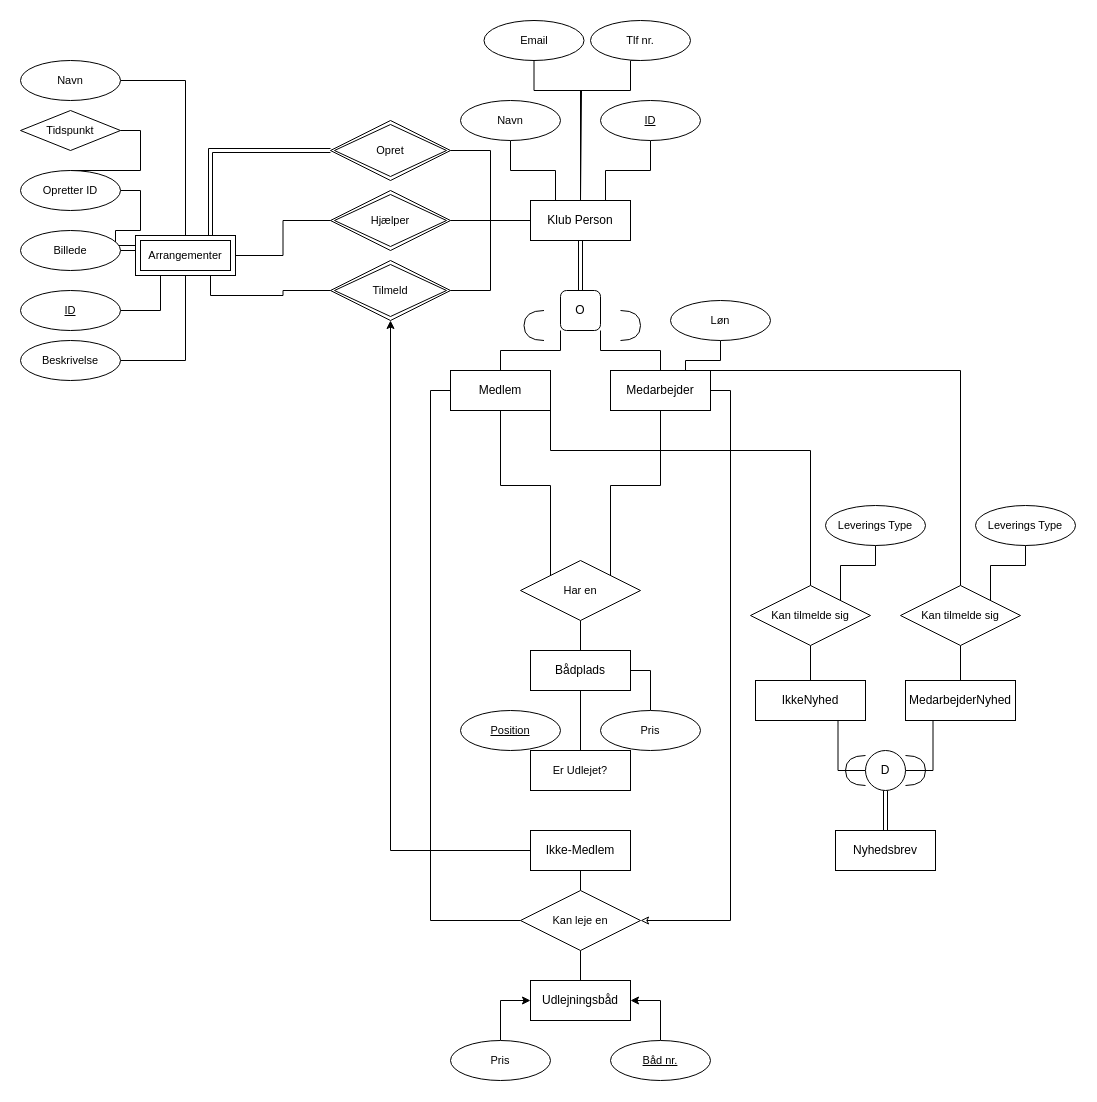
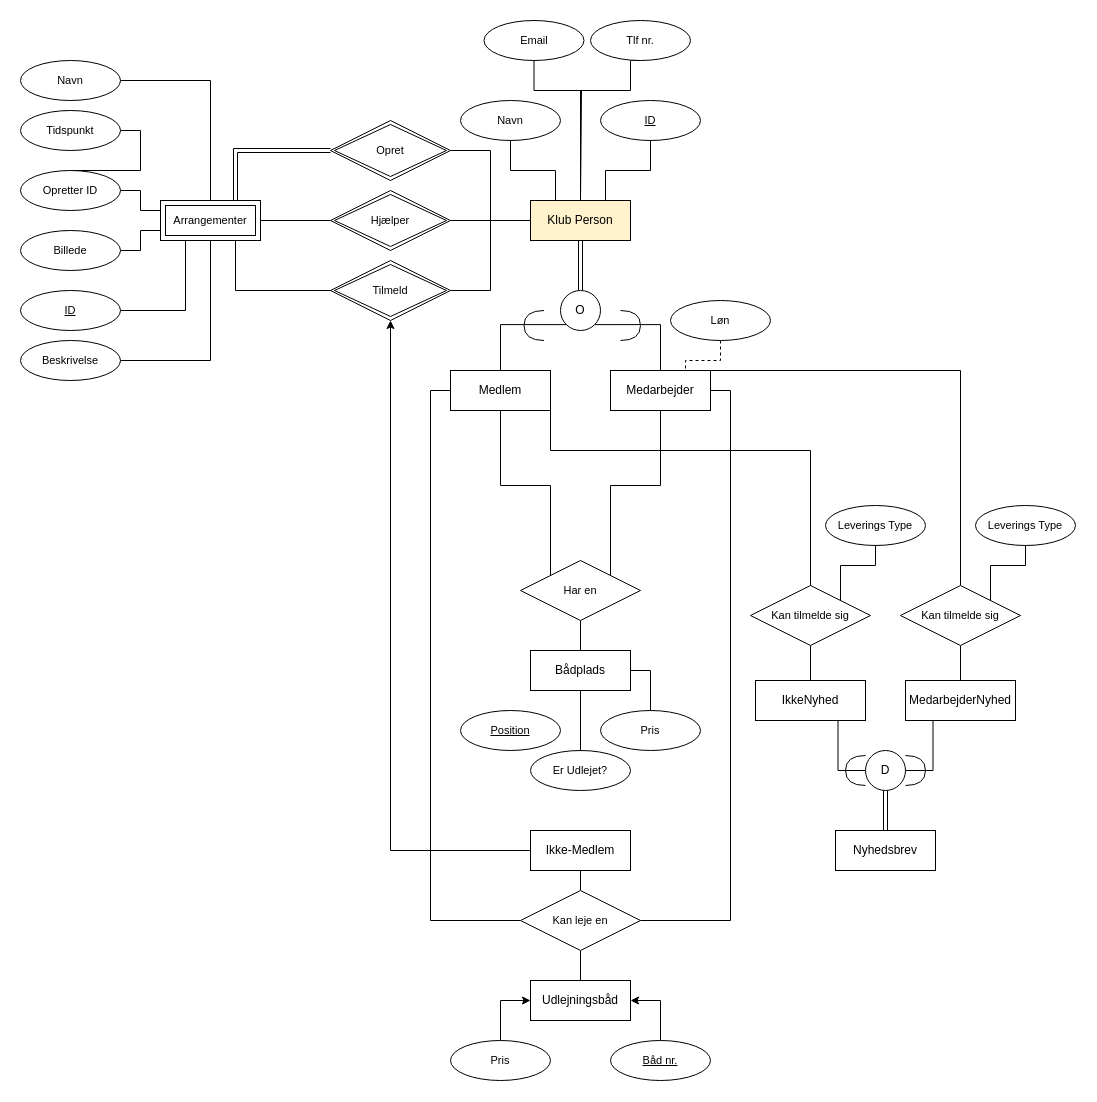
- <mxCell id="58" value="Tidspunkt" style="rhombus;whiteSpace=wrap;html=1;align=center;fontFamily=Helvetica;fontSize=11;fontColor=default;labelBackgroundColor=default;" vertex="1" parent="1"><mxGeometry x="20" y="110" width="100" height="40" as="geometry" /></mxCell>
+ <mxCell id="58" value="Tidspunkt" style="ellipse;whiteSpace=wrap;html=1;align=center;fontFamily=Helvetica;fontSize=11;fontColor=default;labelBackgroundColor=default;" vertex="1" parent="1"><mxGeometry x="20" y="110" width="100" height="40" as="geometry" /></mxCell>
- <mxCell id="5" value="Klub Person" style="whiteSpace=wrap;html=1;align=center;" parent="1" vertex="1"><mxGeometry x="530" y="200" width="100" height="40" as="geometry" /></mxCell>
+ <mxCell id="5" value="Klub Person" style="whiteSpace=wrap;html=1;align=center;fillColor=#fff2cc;" parent="1" vertex="1"><mxGeometry x="530" y="200" width="100" height="40" as="geometry" /></mxCell>
- <mxCell id="40" value="Arrangementer" style="shape=ext;margin=3;double=1;whiteSpace=wrap;html=1;align=center;fontFamily=Helvetica;fontSize=11;fontColor=default;labelBackgroundColor=default;" parent="1" vertex="1"><mxGeometry x="135" y="235" width="100" height="40" as="geometry" /></mxCell>
+ <mxCell id="40" value="Arrangementer" style="shape=ext;margin=3;double=1;whiteSpace=wrap;html=1;align=center;fontFamily=Helvetica;fontSize=11;fontColor=default;labelBackgroundColor=default;" parent="1" vertex="1"><mxGeometry x="160" y="200" width="100" height="40" as="geometry" /></mxCell>
- <mxCell id="8" value="O" style="whiteSpace=wrap;html=1;aspect=fixed;rounded=1;" parent="1" vertex="1"><mxGeometry x="560" y="290" width="40" height="40" as="geometry" /></mxCell>
+ <mxCell id="8" value="O" style="ellipse;whiteSpace=wrap;html=1;aspect=fixed;" parent="1" vertex="1"><mxGeometry x="560" y="290" width="40" height="40" as="geometry" /></mxCell>
- <mxCell id="82" style="edgeStyle=orthogonalEdgeStyle;rounded=0;orthogonalLoop=1;jettySize=auto;html=1;exitX=0.5;exitY=1;exitDx=0;exitDy=0;entryX=0.75;entryY=0;entryDx=0;entryDy=0;endArrow=none;endFill=0;" edge="1" parent="1" source="83" target="16"><mxGeometry relative="1" as="geometry" /></mxCell>
+ <mxCell id="82" style="edgeStyle=orthogonalEdgeStyle;rounded=0;orthogonalLoop=1;jettySize=auto;html=1;exitX=0.5;exitY=1;exitDx=0;exitDy=0;entryX=0.75;entryY=0;entryDx=0;entryDy=0;endArrow=none;endFill=0;dashed=1;" edge="1" parent="1" source="83" target="16"><mxGeometry relative="1" as="geometry" /></mxCell>
- <mxCell id="73" value="Er Udlejet?" style="whiteSpace=wrap;html=1;align=center;fontFamily=Helvetica;fontSize=11;fontColor=default;labelBackgroundColor=default;rounded=0;" vertex="1" parent="1"><mxGeometry x="530" y="750" width="100" height="40" as="geometry" /></mxCell>
+ <mxCell id="73" value="Er Udlejet?" style="ellipse;whiteSpace=wrap;html=1;align=center;fontFamily=Helvetica;fontSize=11;fontColor=default;labelBackgroundColor=default;" vertex="1" parent="1"><mxGeometry x="530" y="750" width="100" height="40" as="geometry" /></mxCell>
- <mxCell id="14" style="edgeStyle=orthogonalEdgeStyle;rounded=0;orthogonalLoop=1;jettySize=auto;html=1;exitX=1;exitY=0.5;exitDx=0;exitDy=0;entryX=1;entryY=0.5;entryDx=0;entryDy=0;strokeColor=default;align=center;verticalAlign=middle;fontFamily=Helvetica;fontSize=11;fontColor=default;labelBackgroundColor=default;endArrow=classic;endFill=0;" parent="1" source="16" target="39" edge="1"><mxGeometry relative="1" as="geometry" /></mxCell>
+ <mxCell id="14" style="edgeStyle=orthogonalEdgeStyle;rounded=0;orthogonalLoop=1;jettySize=auto;html=1;exitX=1;exitY=0.5;exitDx=0;exitDy=0;entryX=1;entryY=0.5;entryDx=0;entryDy=0;strokeColor=default;align=center;verticalAlign=middle;fontFamily=Helvetica;fontSize=11;fontColor=default;labelBackgroundColor=default;endArrow=none;endFill=0;" parent="1" source="16" target="39" edge="1"><mxGeometry relative="1" as="geometry" /></mxCell>
